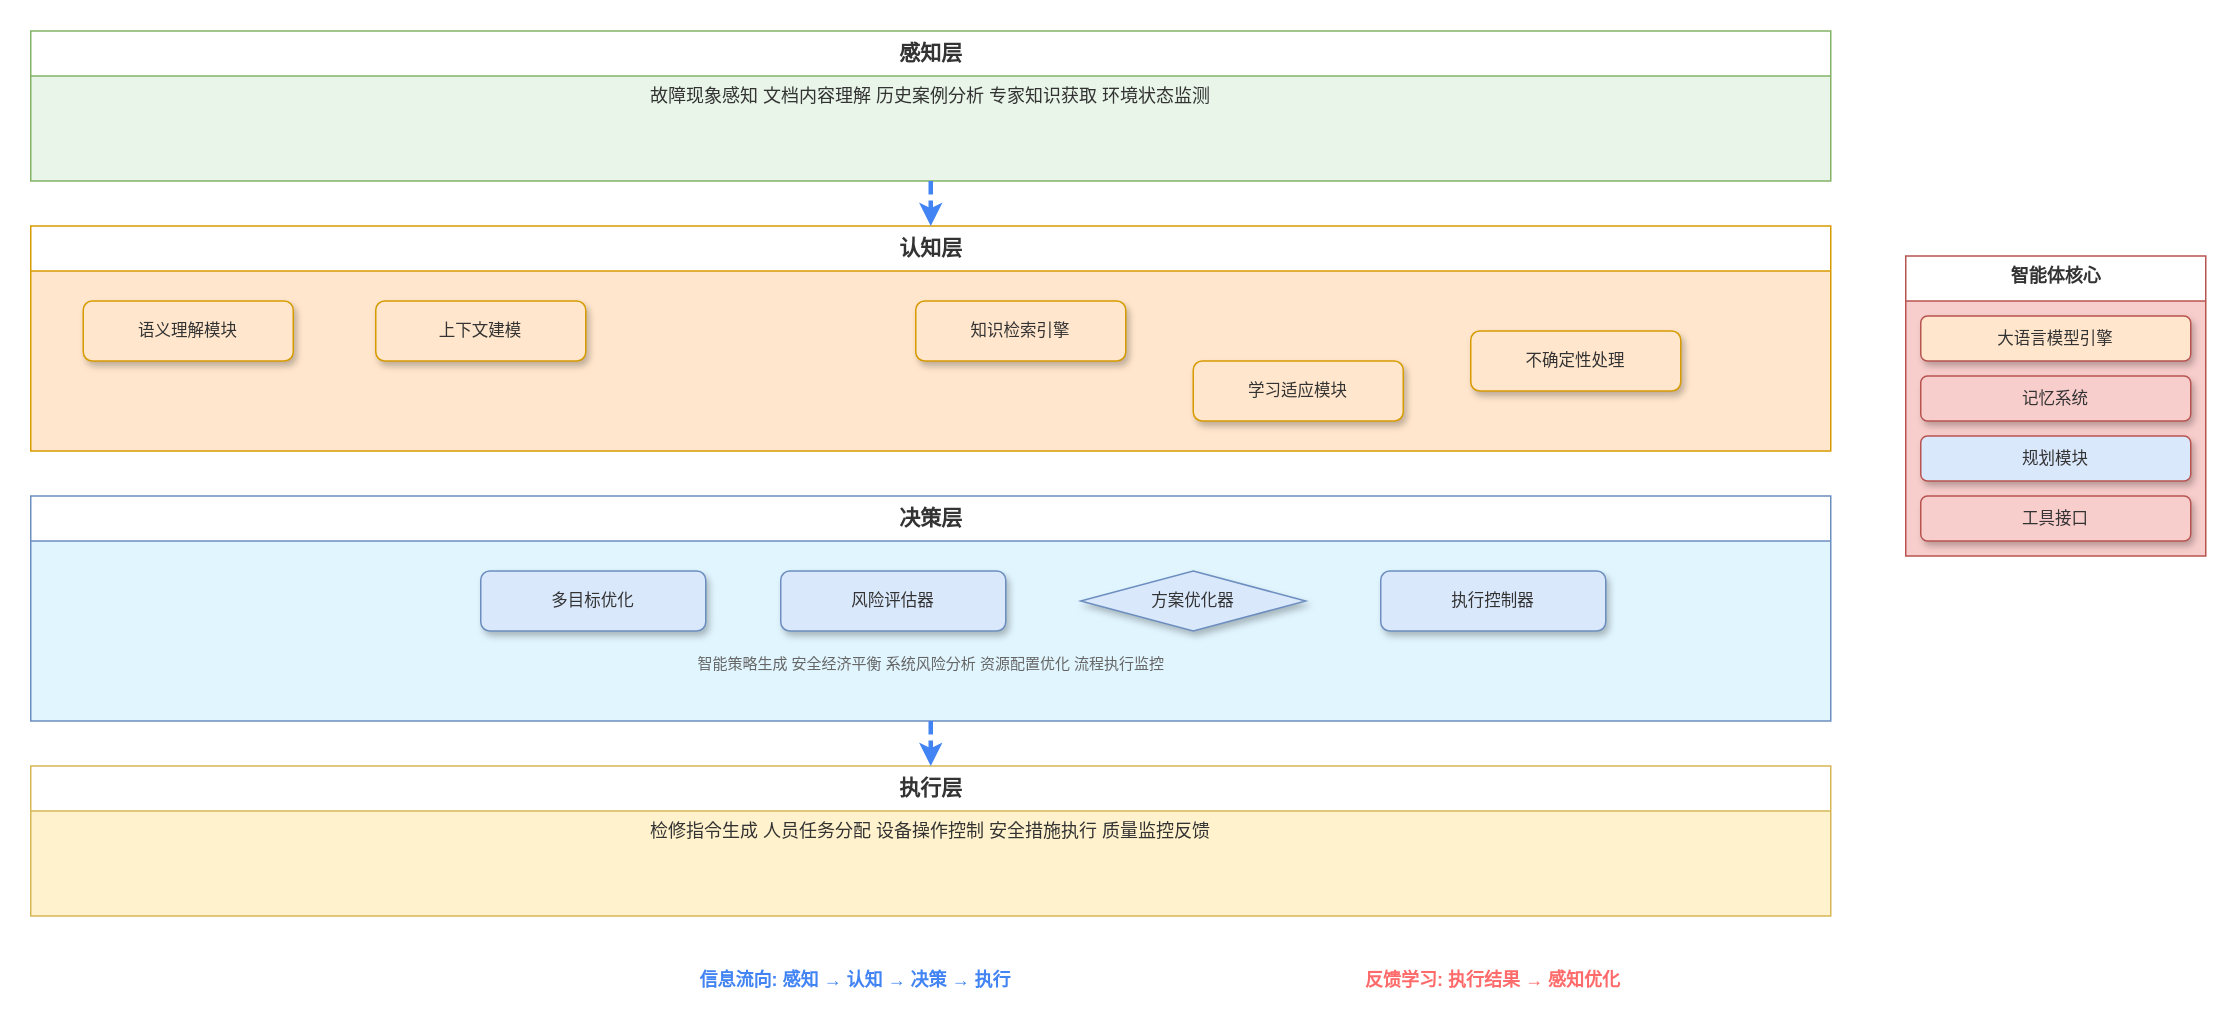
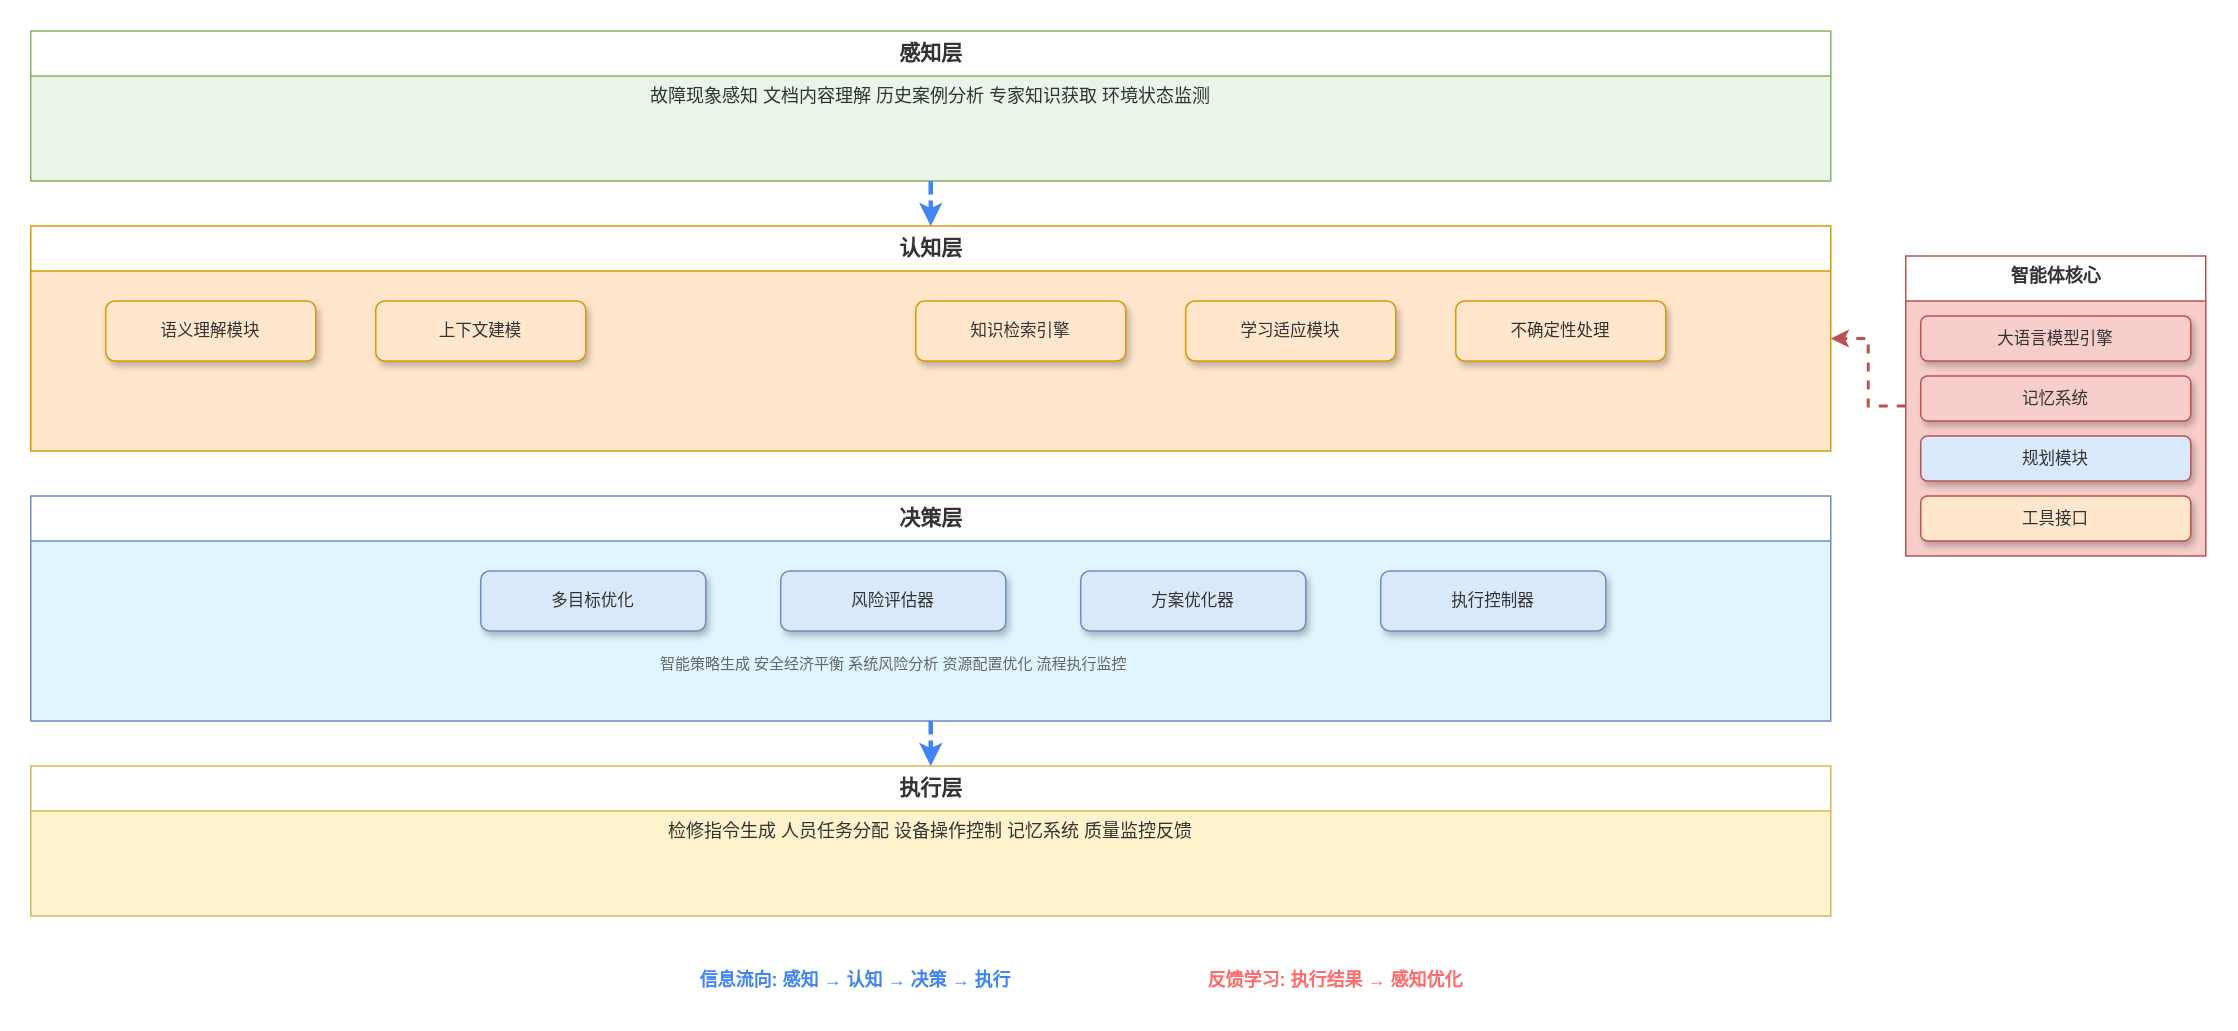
- <mxCell id="6" value="语义理解模块" style="rounded=1;whiteSpace=wrap;html=1;fillColor=#FFE6CC;strokeColor=#D79B00;fontColor=#333333;fontSize=11;shadow=1;" parent="5" vertex="1"><mxGeometry x="35" y="20" width="140" height="40" as="geometry" /></mxCell>
+ <mxCell id="6" value="语义理解模块" style="rounded=1;whiteSpace=wrap;html=1;fillColor=#FFE6CC;strokeColor=#D79B00;fontColor=#333333;fontSize=11;shadow=1;" parent="5" vertex="1"><mxGeometry x="50" y="20" width="140" height="40" as="geometry" /></mxCell>
- <mxCell id="21" value="大语言模型引擎" style="rounded=1;whiteSpace=wrap;html=1;fillColor=#ffe6cc;strokeColor=#B85450;fontColor=#333333;fontSize=11;shadow=1;" parent="20" vertex="1"><mxGeometry x="10" y="40" width="180" height="30" as="geometry" /></mxCell>
+ <mxCell id="21" value="大语言模型引擎" style="rounded=1;whiteSpace=wrap;html=1;fillColor=#F8CECC;strokeColor=#B85450;fontColor=#333333;fontSize=11;shadow=1;" parent="20" vertex="1"><mxGeometry x="10" y="40" width="180" height="30" as="geometry" /></mxCell>
- <mxCell id="10" value="不确定性处理" style="rounded=1;whiteSpace=wrap;html=1;fillColor=#FFE6CC;strokeColor=#D79B00;fontColor=#333333;fontSize=11;shadow=1;" parent="5" vertex="1"><mxGeometry x="960" y="40" width="140" height="40" as="geometry" /></mxCell>
+ <mxCell id="10" value="不确定性处理" style="rounded=1;whiteSpace=wrap;html=1;fillColor=#FFE6CC;strokeColor=#D79B00;fontColor=#333333;fontSize=11;shadow=1;" parent="5" vertex="1"><mxGeometry x="950" y="20" width="140" height="40" as="geometry" /></mxCell>
+ <mxCell id="27" style="edgeStyle=orthogonalEdgeStyle;rounded=0;orthogonalLoop=1;jettySize=auto;html=1;strokeColor=#B85450;strokeWidth=2;endArrow=classic;dashed=1;" parent="1" source="20" target="4" edge="1"><mxGeometry relative="1" as="geometry" /></mxCell>
- <mxCell id="9" value="学习适应模块" style="rounded=1;whiteSpace=wrap;html=1;fillColor=#FFE6CC;strokeColor=#D79B00;fontColor=#333333;fontSize=11;shadow=1;" parent="5" vertex="1"><mxGeometry x="775" y="60" width="140" height="40" as="geometry" /></mxCell>
+ <mxCell id="9" value="学习适应模块" style="rounded=1;whiteSpace=wrap;html=1;fillColor=#FFE6CC;strokeColor=#D79B00;fontColor=#333333;fontSize=11;shadow=1;" parent="5" vertex="1"><mxGeometry x="770" y="20" width="140" height="40" as="geometry" /></mxCell>
- <mxCell id="24" value="工具接口" style="rounded=1;whiteSpace=wrap;html=1;fillColor=#F8CECC;strokeColor=#B85450;fontColor=#333333;fontSize=11;shadow=1;" parent="20" vertex="1"><mxGeometry x="10" y="160" width="180" height="30" as="geometry" /></mxCell>
+ <mxCell id="24" value="工具接口" style="rounded=1;whiteSpace=wrap;html=1;fillColor=#ffe6cc;strokeColor=#B85450;fontColor=#333333;fontSize=11;shadow=1;" parent="20" vertex="1"><mxGeometry x="10" y="160" width="180" height="30" as="geometry" /></mxCell>
- <mxCell id="15" value="方案优化器" style="rhombus;whiteSpace=wrap;html=1;fillColor=#DAE8FC;strokeColor=#6C8EBF;fontColor=#333333;fontSize=11;shadow=1;" parent="12" vertex="1"><mxGeometry x="700" y="20" width="150" height="40" as="geometry" /></mxCell>
+ <mxCell id="15" value="方案优化器" style="rounded=1;whiteSpace=wrap;html=1;fillColor=#DAE8FC;strokeColor=#6C8EBF;fontColor=#333333;fontSize=11;shadow=1;" parent="12" vertex="1"><mxGeometry x="700" y="20" width="150" height="40" as="geometry" /></mxCell>
- <mxCell id="17" value="智能策略生成    安全经济平衡    系统风险分析    资源配置优化    流程执行监控" style="text;html=1;strokeColor=none;fillColor=none;fontSize=10;fontColor=#666666;align=center;" parent="12" vertex="1"><mxGeometry x="125" y="70" width="950" height="30" as="geometry" /></mxCell>
+ <mxCell id="17" value="智能策略生成    安全经济平衡    系统风险分析    资源配置优化    流程执行监控" style="text;html=1;strokeColor=none;fillColor=none;fontSize=10;fontColor=#666666;align=center;" parent="12" vertex="1"><mxGeometry x="100" y="70" width="950" height="30" as="geometry" /></mxCell>
- <mxCell id="19" value="检修指令生成      人员任务分配      设备操作控制      安全措施执行      质量监控反馈" style="text;html=1;strokeColor=none;fillColor=none;spacingLeft=4;spacingRight=4;whiteSpace=wrap;overflow=hidden;rotatable=0;fontSize=12;fontColor=#333333;align=center;" parent="18" vertex="1"><mxGeometry y="30" width="1200" height="70" as="geometry" /></mxCell>
+ <mxCell id="19" value="检修指令生成      人员任务分配      设备操作控制      记忆系统      质量监控反馈" style="text;html=1;strokeColor=none;fillColor=none;spacingLeft=4;spacingRight=4;whiteSpace=wrap;overflow=hidden;rotatable=0;fontSize=12;fontColor=#333333;align=center;" parent="18" vertex="1"><mxGeometry y="30" width="1200" height="70" as="geometry" /></mxCell>
- <mxCell id="29" value="反馈学习: 执行结果 → 感知优化" style="text;html=1;strokeColor=none;fillColor=none;align=center;verticalAlign=middle;whiteSpace=wrap;rounded=0;fontSize=12;fontColor=#FF6B6B;fontStyle=1;" parent="1" vertex="1"><mxGeometry x="870" y="640" width="250" height="25" as="geometry" /></mxCell>
+ <mxCell id="29" value="反馈学习: 执行结果 → 感知优化" style="text;html=1;strokeColor=none;fillColor=none;align=center;verticalAlign=middle;whiteSpace=wrap;rounded=0;fontSize=12;fontColor=#FF6B6B;fontStyle=1;" parent="1" vertex="1"><mxGeometry x="765" y="640" width="250" height="25" as="geometry" /></mxCell>
